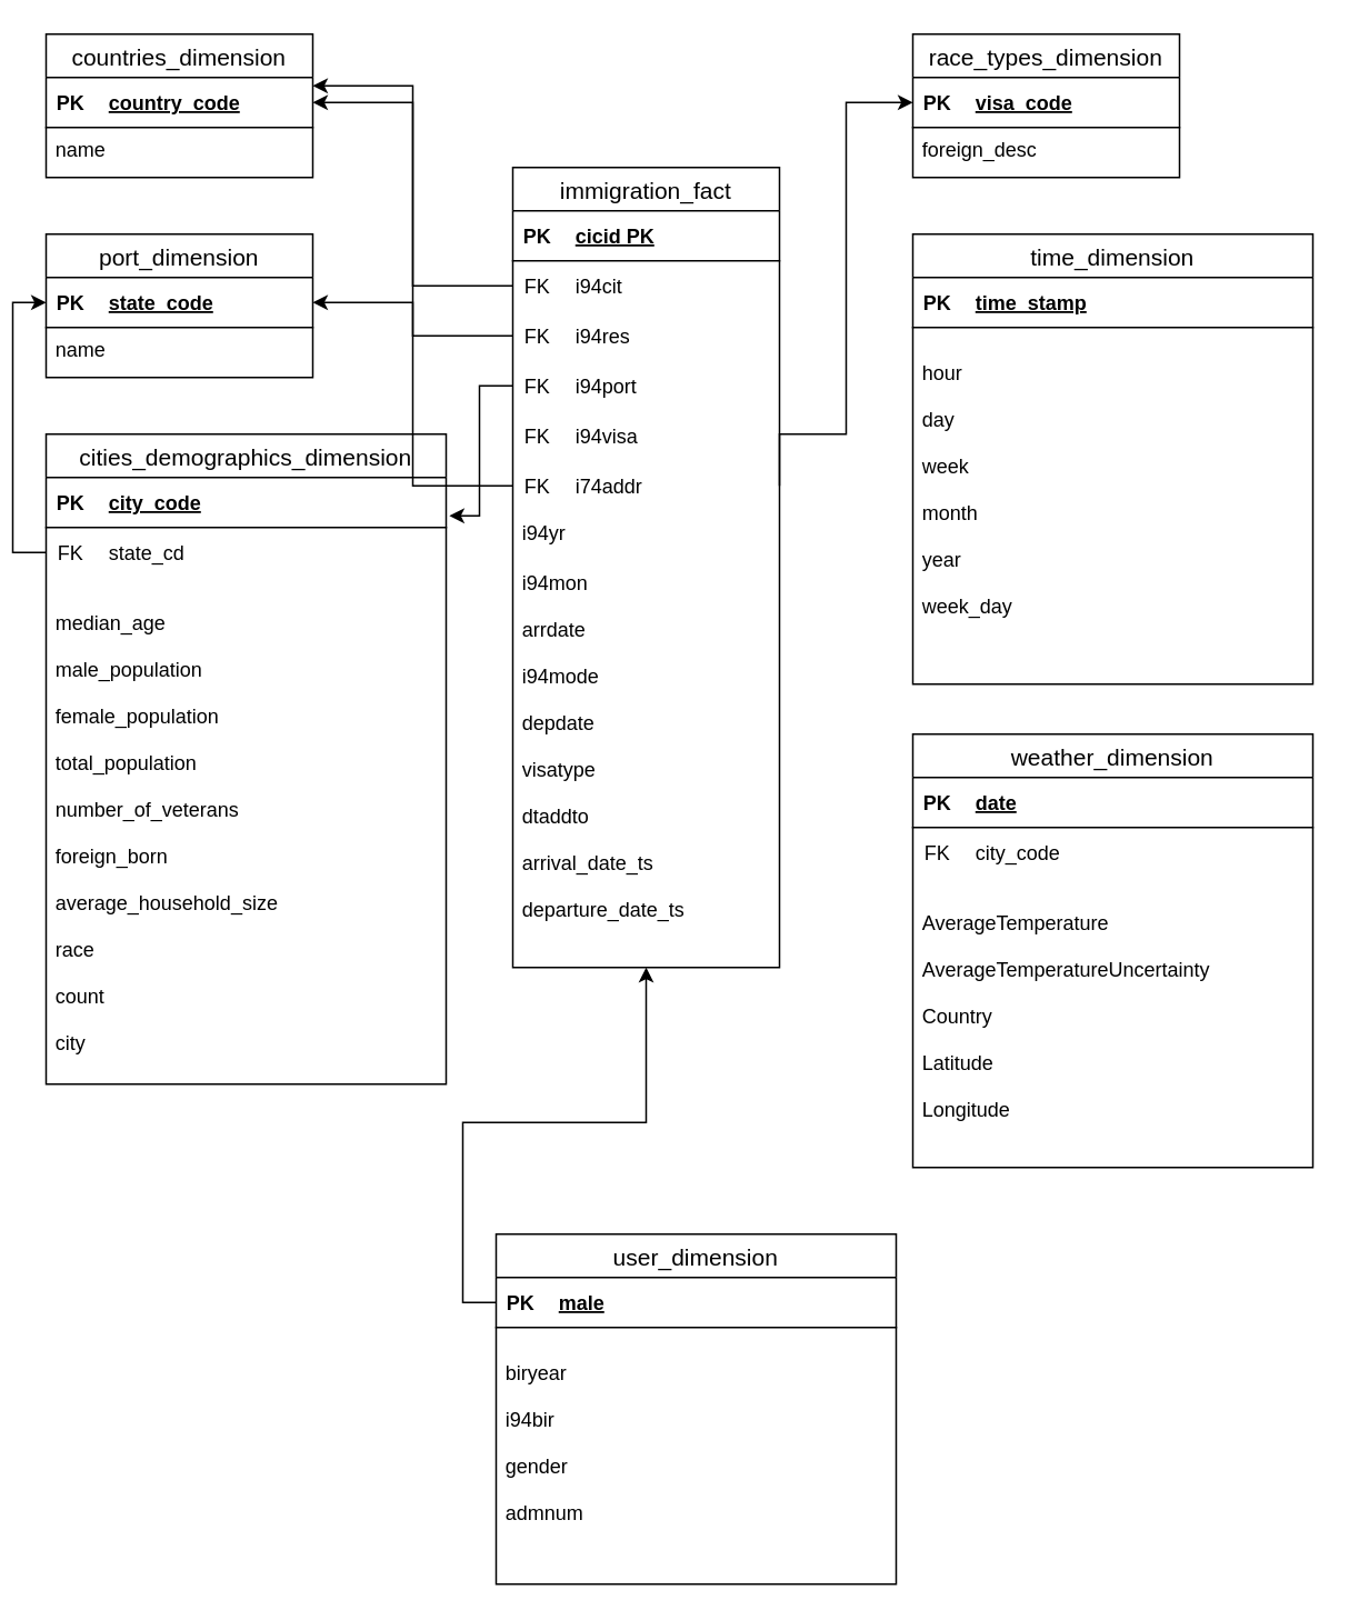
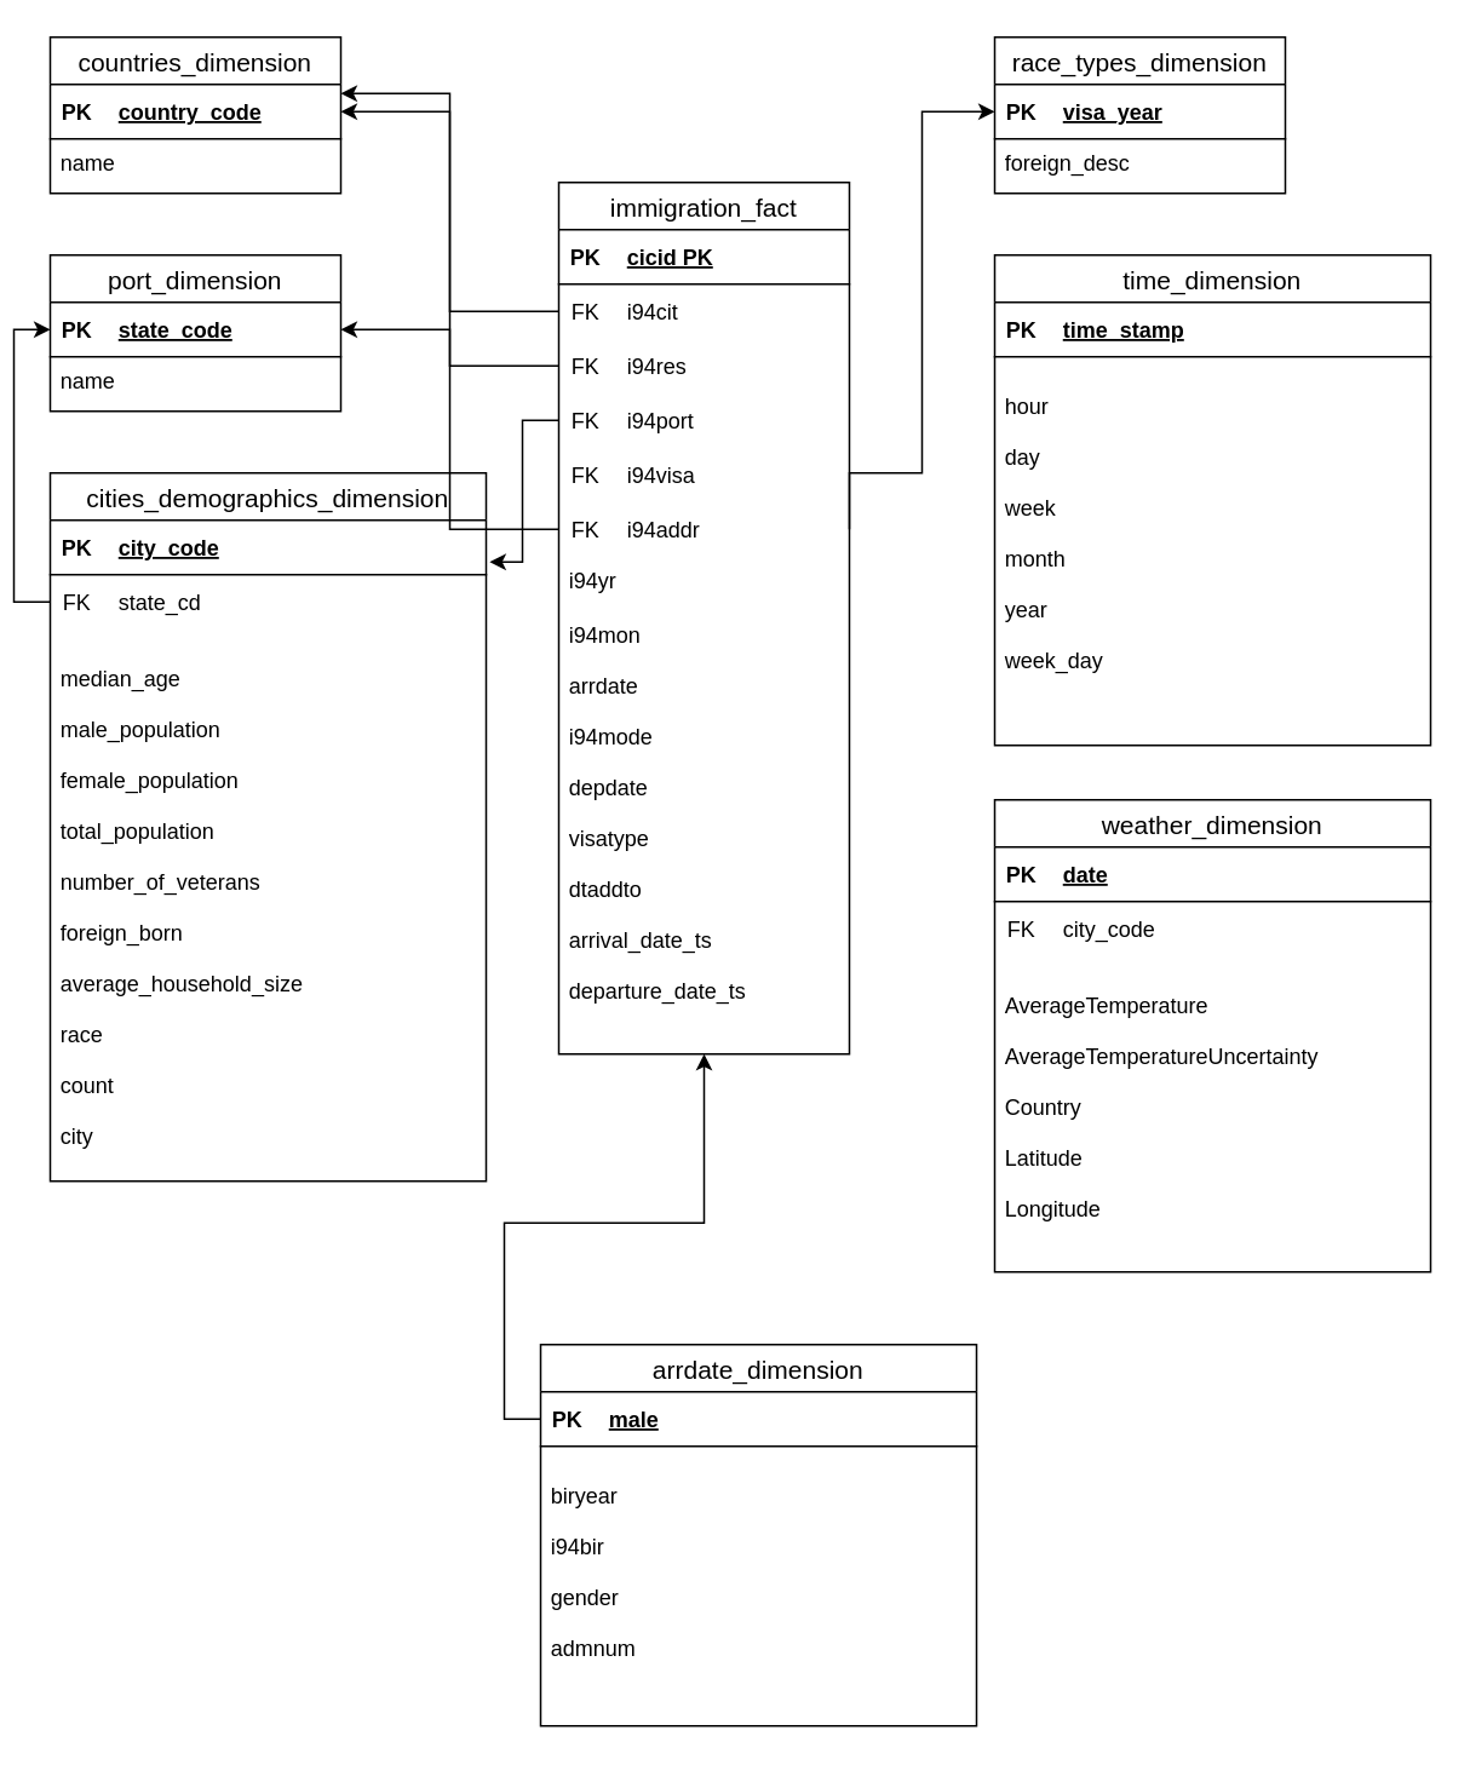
- <mxCell id="53" value="visa_code" style="shape=partialRectangle;connectable=0;fillColor=none;top=0;left=0;bottom=0;right=0;align=left;spacingLeft=6;fontStyle=5;overflow=hidden;" vertex="1" parent="51"><mxGeometry x="30" width="130" height="30" as="geometry"><mxRectangle width="130" height="30" as="alternateBounds" /></mxGeometry></mxCell>
+ <mxCell id="53" value="visa_year" style="shape=partialRectangle;connectable=0;fillColor=none;top=0;left=0;bottom=0;right=0;align=left;spacingLeft=6;fontStyle=5;overflow=hidden;" vertex="1" parent="51"><mxGeometry x="30" width="130" height="30" as="geometry"><mxRectangle width="130" height="30" as="alternateBounds" /></mxGeometry></mxCell>
- <mxCell id="24" value="i74addr" style="shape=partialRectangle;connectable=0;fillColor=none;top=0;left=0;bottom=0;right=0;align=left;spacingLeft=6;fontStyle=0;overflow=hidden;" vertex="1" parent="22"><mxGeometry x="30" width="130" height="30" as="geometry"><mxRectangle width="130" height="30" as="alternateBounds" /></mxGeometry></mxCell>
+ <mxCell id="24" value="i94addr" style="shape=partialRectangle;connectable=0;fillColor=none;top=0;left=0;bottom=0;right=0;align=left;spacingLeft=6;fontStyle=0;overflow=hidden;" vertex="1" parent="22"><mxGeometry x="30" width="130" height="30" as="geometry"><mxRectangle width="130" height="30" as="alternateBounds" /></mxGeometry></mxCell>
- <mxCell id="75" value="user_dimension" style="swimlane;fontStyle=0;childLayout=stackLayout;horizontal=1;startSize=26;horizontalStack=0;resizeParent=1;resizeParentMax=0;resizeLast=0;collapsible=1;marginBottom=0;align=center;fontSize=14;" vertex="1" parent="1"><mxGeometry x="290" y="740" width="240" height="210" as="geometry" /></mxCell>
+ <mxCell id="75" value="arrdate_dimension" style="swimlane;fontStyle=0;childLayout=stackLayout;horizontal=1;startSize=26;horizontalStack=0;resizeParent=1;resizeParentMax=0;resizeLast=0;collapsible=1;marginBottom=0;align=center;fontSize=14;" vertex="1" parent="1"><mxGeometry x="290" y="740" width="240" height="210" as="geometry" /></mxCell>
